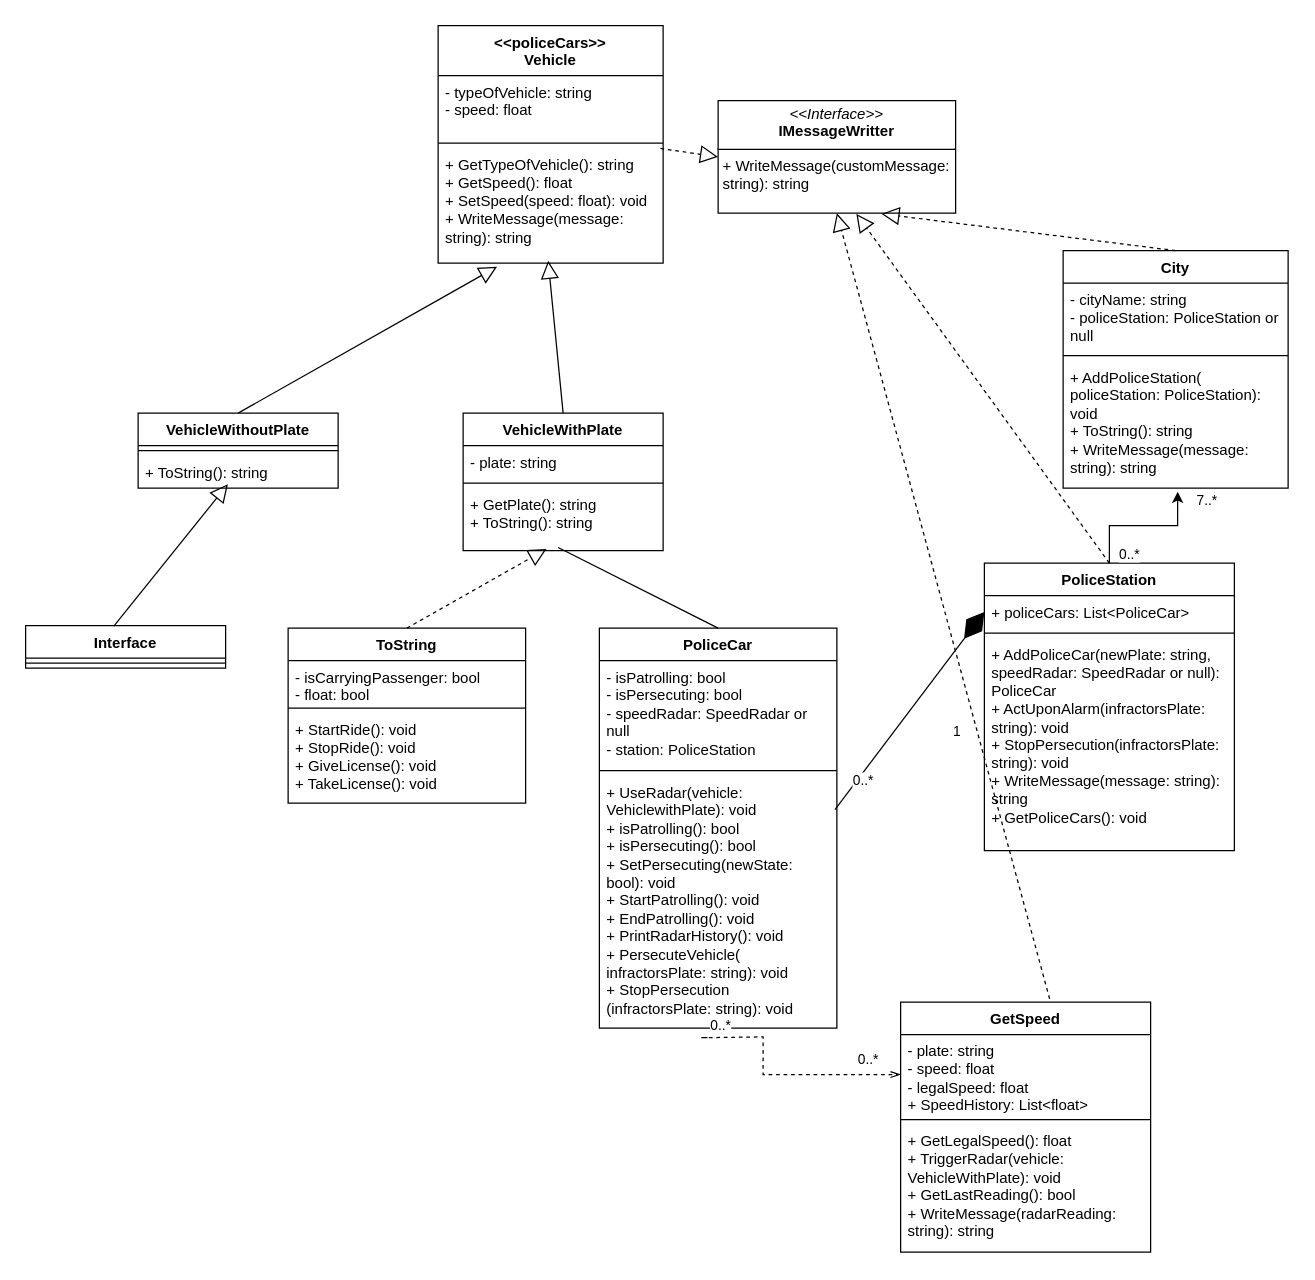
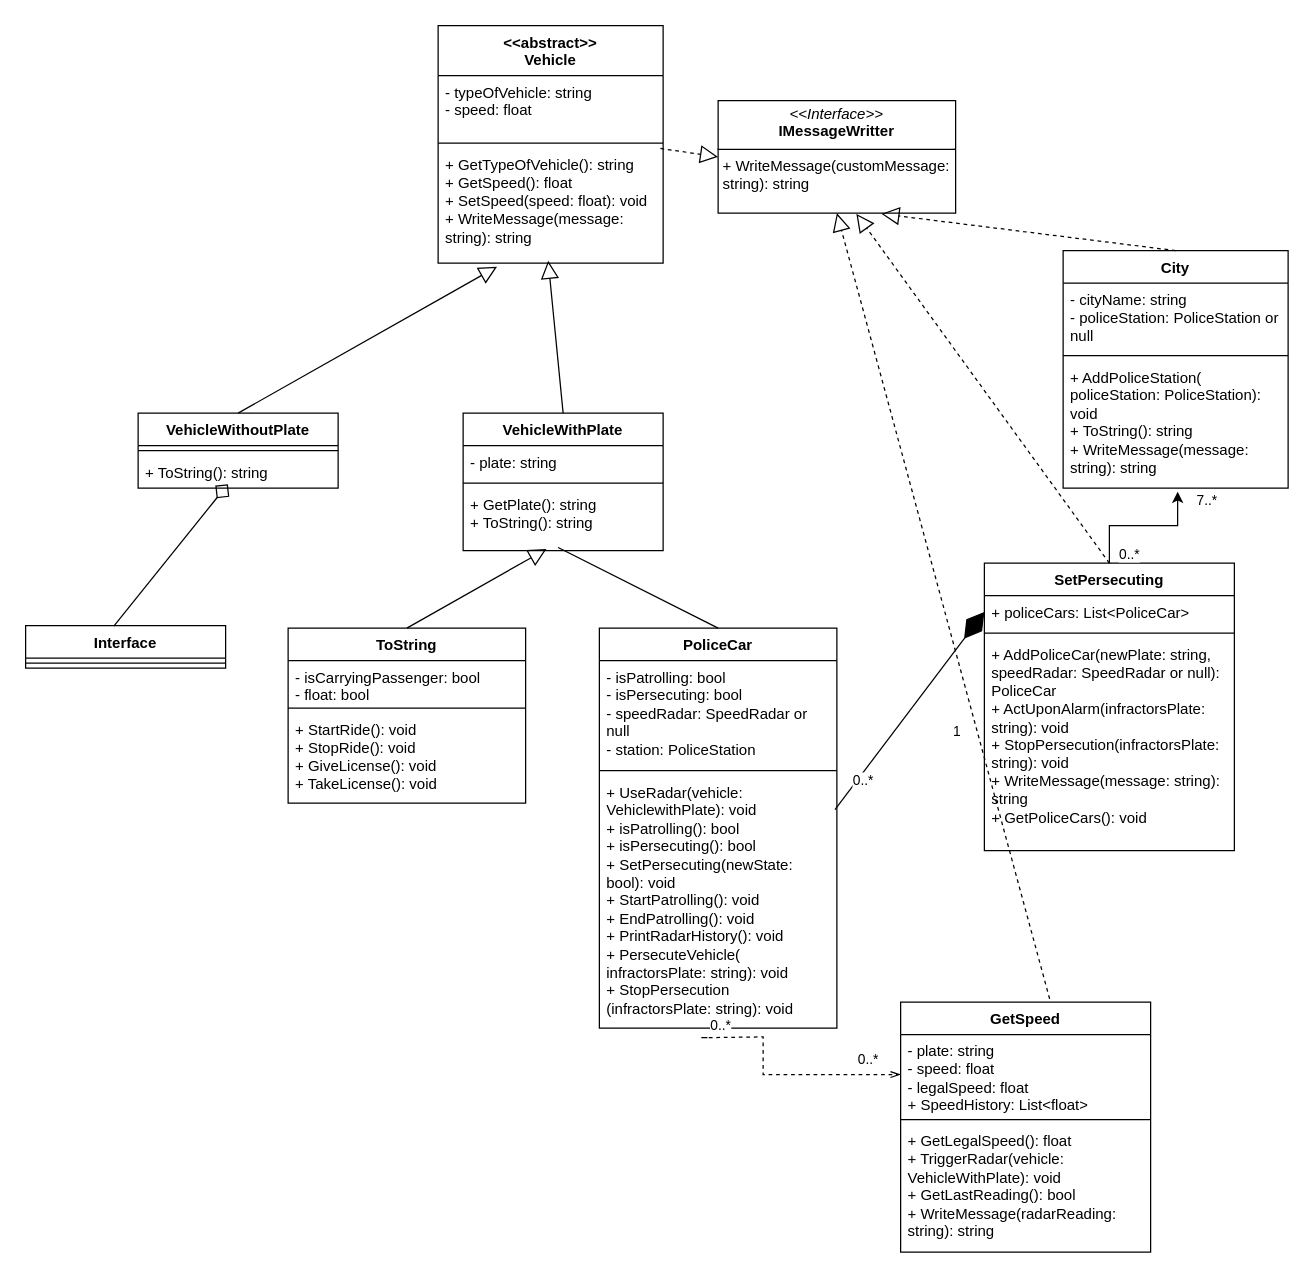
- <mxCell id="2" value="&lt;div&gt;&amp;lt;&amp;lt;policeCars&amp;gt;&amp;gt;&lt;/div&gt;Vehicle" style="swimlane;fontStyle=1;align=center;verticalAlign=top;childLayout=stackLayout;horizontal=1;startSize=40;horizontalStack=0;resizeParent=1;resizeParentMax=0;resizeLast=0;collapsible=1;marginBottom=0;whiteSpace=wrap;html=1;" parent="1" vertex="1"><mxGeometry x="350" y="20" width="180" height="190" as="geometry"><mxRectangle x="90" y="40" width="80" height="30" as="alternateBounds" /></mxGeometry></mxCell>
+ <mxCell id="2" value="&lt;div&gt;&amp;lt;&amp;lt;abstract&amp;gt;&amp;gt;&lt;/div&gt;Vehicle" style="swimlane;fontStyle=1;align=center;verticalAlign=top;childLayout=stackLayout;horizontal=1;startSize=40;horizontalStack=0;resizeParent=1;resizeParentMax=0;resizeLast=0;collapsible=1;marginBottom=0;whiteSpace=wrap;html=1;" parent="1" vertex="1"><mxGeometry x="350" y="20" width="180" height="190" as="geometry"><mxRectangle x="90" y="40" width="80" height="30" as="alternateBounds" /></mxGeometry></mxCell>
- <mxCell id="45" value="" style="endArrow=block;endFill=0;endSize=12;html=1;rounded=0;exitX=0.441;exitY=0.012;exitDx=0;exitDy=0;exitPerimeter=0;entryX=0.449;entryY=0.878;entryDx=0;entryDy=0;entryPerimeter=0;" parent="1" source="43" target="41" edge="1"><mxGeometry width="160" relative="1" as="geometry"><mxPoint x="470" y="350" as="sourcePoint" /><mxPoint x="458" y="228" as="targetPoint" /></mxGeometry></mxCell>
+ <mxCell id="45" value="" style="endArrow=diamond;endFill=0;endSize=12;html=1;rounded=0;exitX=0.441;exitY=0.012;exitDx=0;exitDy=0;exitPerimeter=0;entryX=0.449;entryY=0.878;entryDx=0;entryDy=0;entryPerimeter=0;" parent="1" source="43" target="41" edge="1"><mxGeometry width="160" relative="1" as="geometry"><mxPoint x="470" y="350" as="sourcePoint" /><mxPoint x="458" y="228" as="targetPoint" /></mxGeometry></mxCell>
- <mxCell id="23" value="PoliceStation" style="swimlane;fontStyle=1;align=center;verticalAlign=top;childLayout=stackLayout;horizontal=1;startSize=26;horizontalStack=0;resizeParent=1;resizeParentMax=0;resizeLast=0;collapsible=1;marginBottom=0;whiteSpace=wrap;html=1;" parent="1" vertex="1"><mxGeometry x="787" y="450" width="200" height="230" as="geometry" /></mxCell>
+ <mxCell id="23" value="SetPersecuting" style="swimlane;fontStyle=1;align=center;verticalAlign=top;childLayout=stackLayout;horizontal=1;startSize=26;horizontalStack=0;resizeParent=1;resizeParentMax=0;resizeLast=0;collapsible=1;marginBottom=0;whiteSpace=wrap;html=1;" parent="1" vertex="1"><mxGeometry x="787" y="450" width="200" height="230" as="geometry" /></mxCell>
- <mxCell id="20" value="" style="endArrow=block;endFill=0;endSize=12;html=1;rounded=0;exitX=0.5;exitY=0;exitDx=0;exitDy=0;entryX=0.417;entryY=0.974;entryDx=0;entryDy=0;entryPerimeter=0;dashed=1;" parent="1" source="6" target="37" edge="1"><mxGeometry width="160" relative="1" as="geometry"><mxPoint x="538" y="132" as="sourcePoint" /><mxPoint x="330" y="420" as="targetPoint" /></mxGeometry></mxCell>
+ <mxCell id="20" value="" style="endArrow=block;endFill=0;endSize=12;html=1;rounded=0;exitX=0.5;exitY=0;exitDx=0;exitDy=0;entryX=0.417;entryY=0.974;entryDx=0;entryDy=0;entryPerimeter=0;" parent="1" source="6" target="37" edge="1"><mxGeometry width="160" relative="1" as="geometry"><mxPoint x="538" y="132" as="sourcePoint" /><mxPoint x="330" y="420" as="targetPoint" /></mxGeometry></mxCell>
